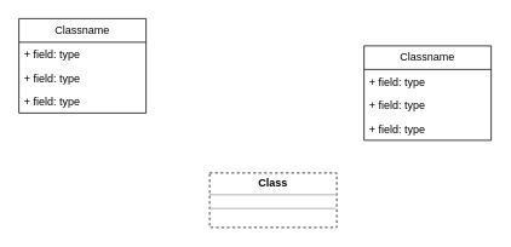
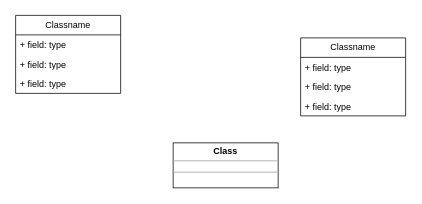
- <mxCell id="10" value="&lt;p style=&quot;margin:0px;margin-top:4px;text-align:center;&quot;&gt;&lt;b&gt;Class&lt;/b&gt;&lt;/p&gt;&lt;hr size=&quot;1&quot;/&gt;&lt;div style=&quot;height:2px;&quot;&gt;&lt;/div&gt;&lt;hr size=&quot;1&quot;/&gt;&lt;div style=&quot;height:2px;&quot;&gt;&lt;/div&gt;" style="verticalAlign=top;align=left;overflow=fill;fontSize=12;fontFamily=Helvetica;html=1;whiteSpace=wrap;dashed=1;" vertex="1" parent="1"><mxGeometry x="230" y="190" width="140" height="60" as="geometry" /></mxCell>
+ <mxCell id="10" value="&lt;p style=&quot;margin:0px;margin-top:4px;text-align:center;&quot;&gt;&lt;b&gt;Class&lt;/b&gt;&lt;/p&gt;&lt;hr size=&quot;1&quot;/&gt;&lt;div style=&quot;height:2px;&quot;&gt;&lt;/div&gt;&lt;hr size=&quot;1&quot;/&gt;&lt;div style=&quot;height:2px;&quot;&gt;&lt;/div&gt;" style="verticalAlign=top;align=left;overflow=fill;fontSize=12;fontFamily=Helvetica;html=1;whiteSpace=wrap;" vertex="1" parent="1"><mxGeometry x="230" y="190" width="140" height="60" as="geometry" /></mxCell>
